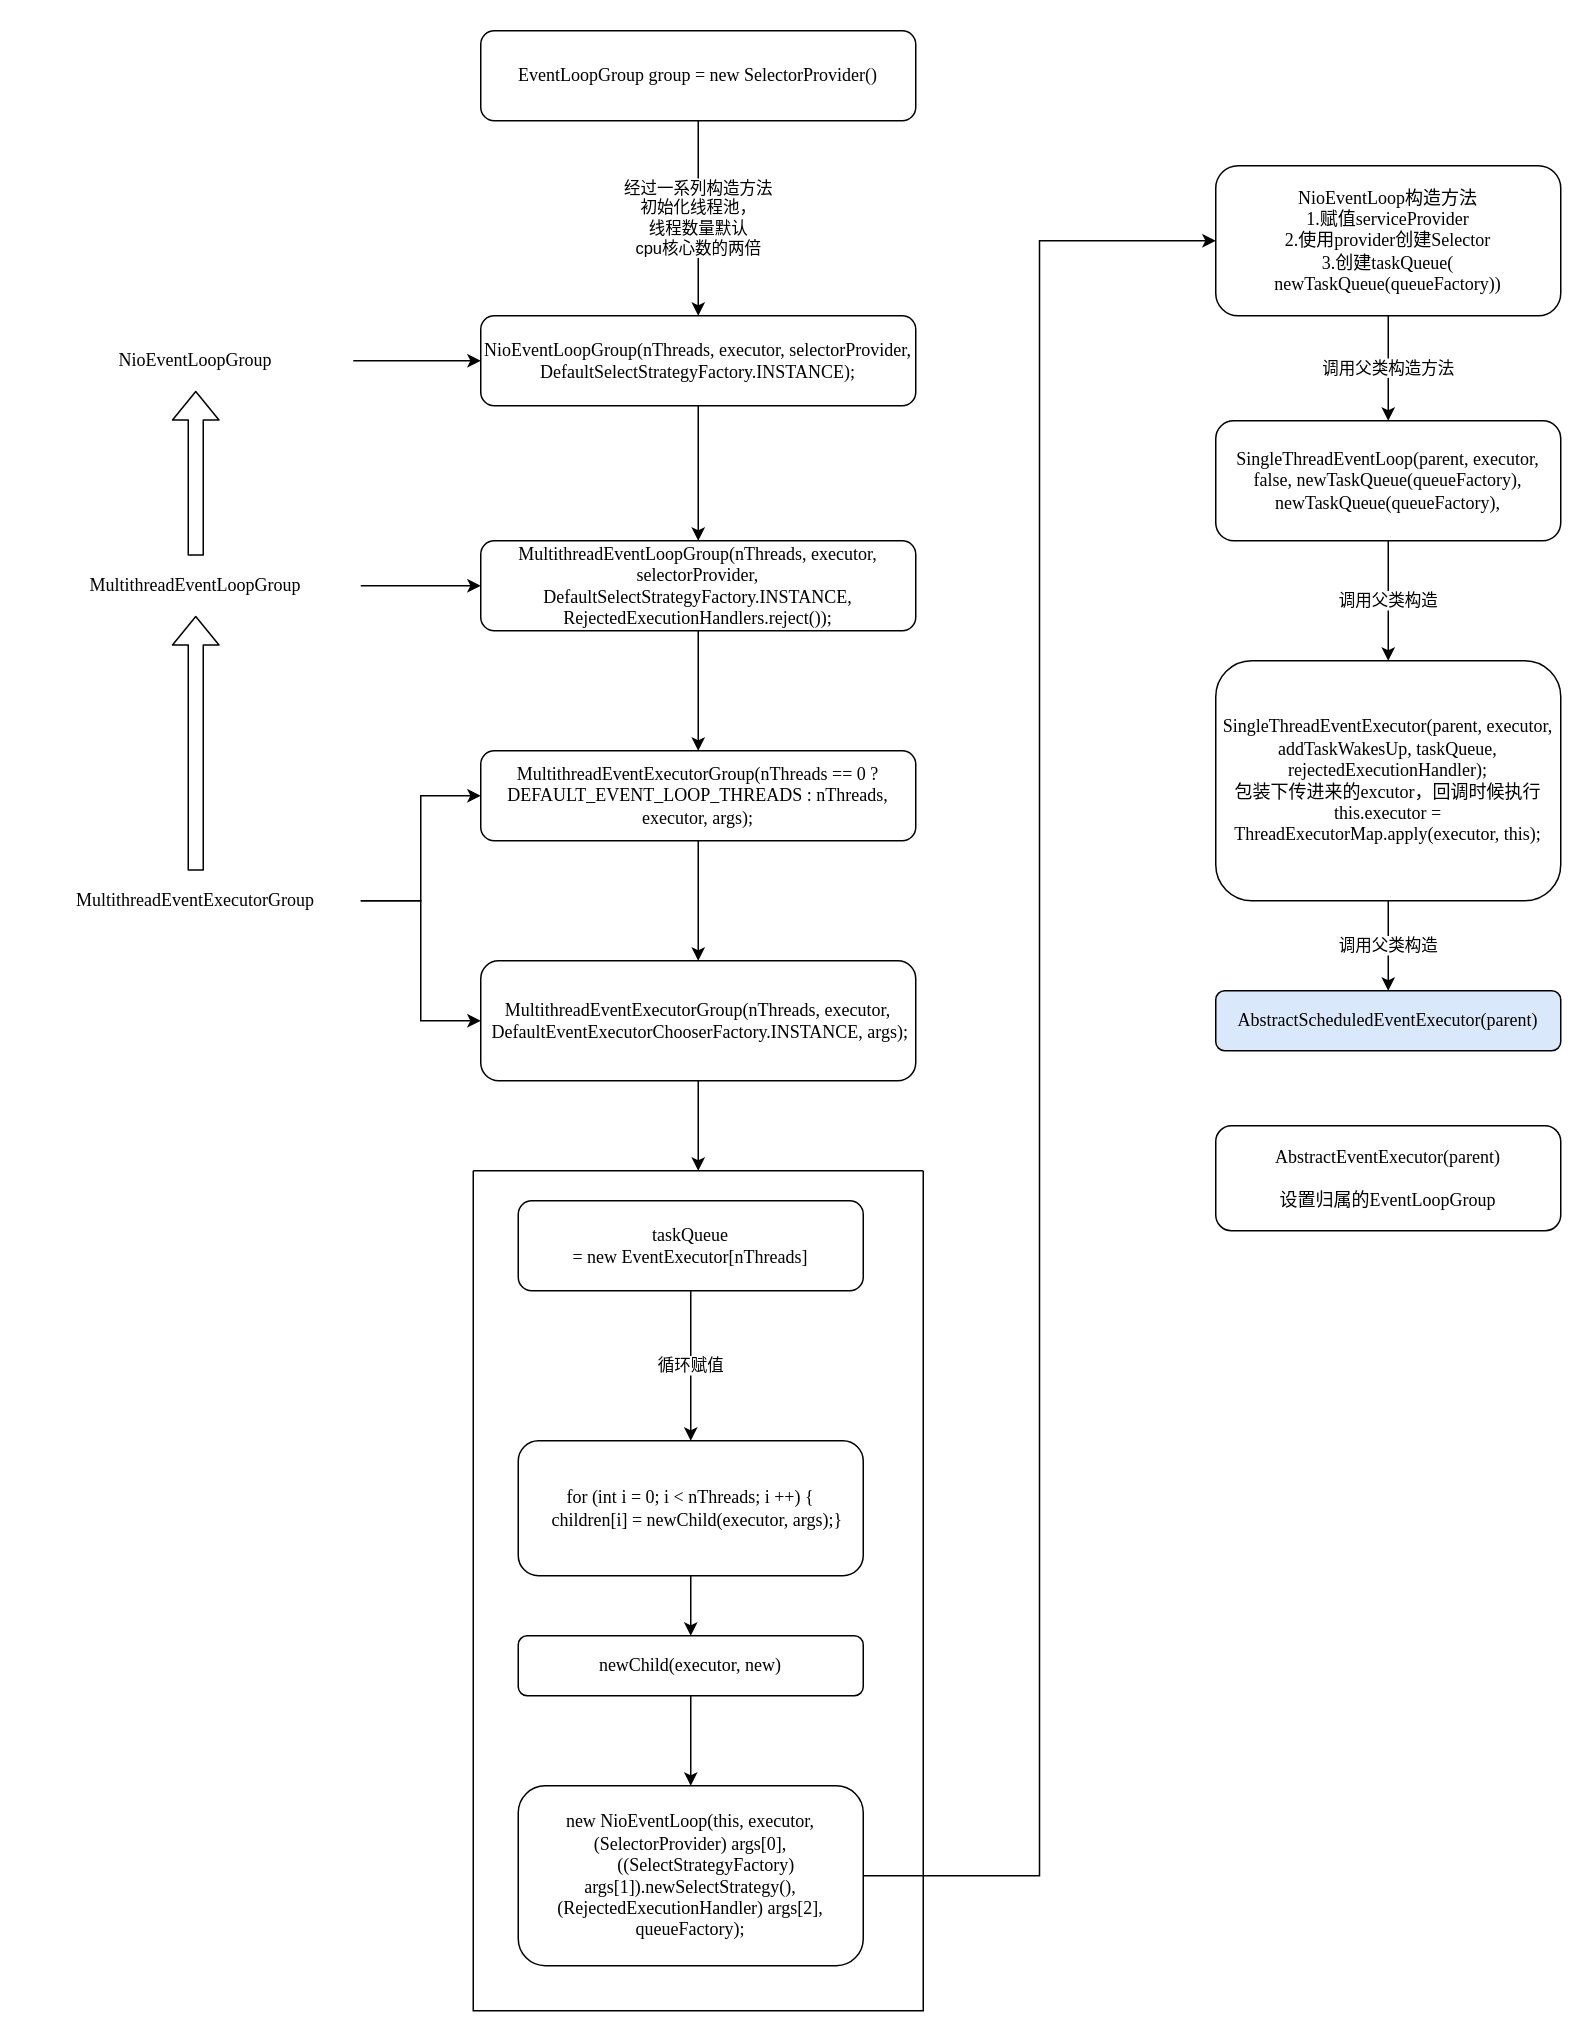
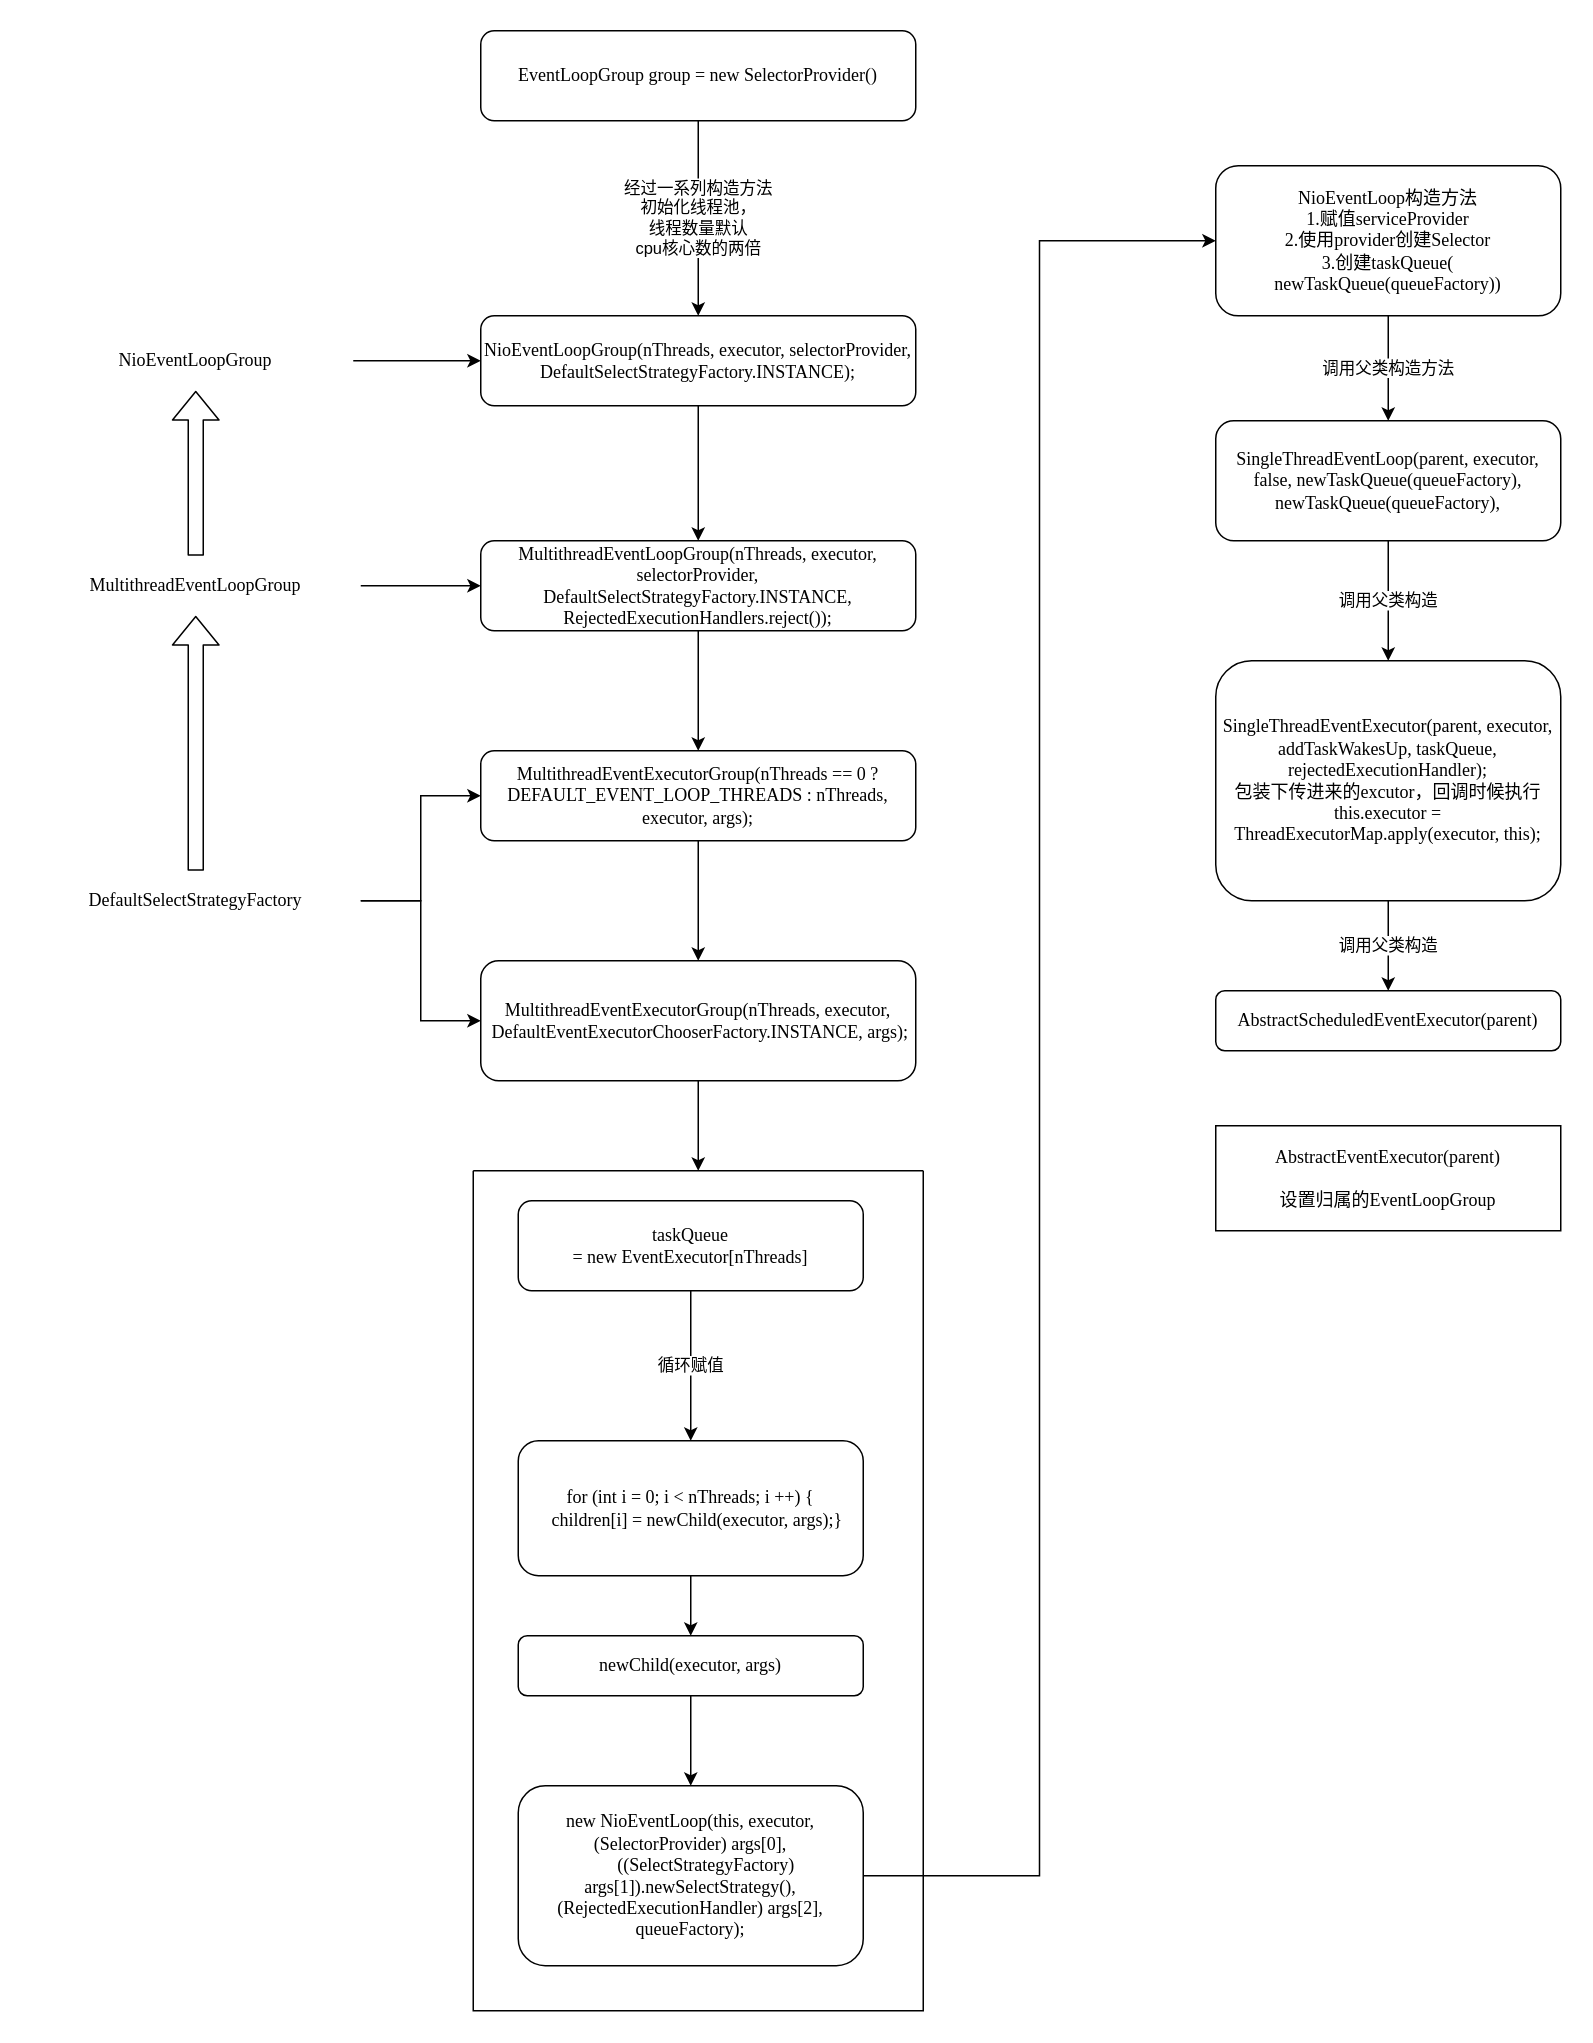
- <mxCell id="14" value="MultithreadEventExecutorGroup" style="text;html=1;strokeColor=none;fillColor=none;align=center;verticalAlign=middle;whiteSpace=wrap;rounded=0;labelBackgroundColor=none;fontFamily=Lucida Console;fontColor=#000000;" parent="1" vertex="1"><mxGeometry x="20" y="580" width="220" height="40" as="geometry" /></mxCell>
+ <mxCell id="14" value="DefaultSelectStrategyFactory" style="text;html=1;strokeColor=none;fillColor=none;align=center;verticalAlign=middle;whiteSpace=wrap;rounded=0;labelBackgroundColor=none;fontFamily=Lucida Console;fontColor=#000000;" parent="1" vertex="1"><mxGeometry x="20" y="580" width="220" height="40" as="geometry" /></mxCell>
- <mxCell id="36" value="AbstractScheduledEventExecutor(parent)" style="rounded=1;align=center;verticalAlign=middle;labelPosition=center;verticalLabelPosition=middle;labelBackgroundColor=none;html=1;whiteSpace=wrap;fontFamily=Lucida Console;fillColor=#dae8fc;" parent="1" vertex="1"><mxGeometry x="810" y="660" width="230" height="40" as="geometry" /></mxCell>
+ <mxCell id="36" value="AbstractScheduledEventExecutor(parent)" style="rounded=1;align=center;verticalAlign=middle;labelPosition=center;verticalLabelPosition=middle;labelBackgroundColor=none;html=1;whiteSpace=wrap;fontFamily=Lucida Console;" parent="1" vertex="1"><mxGeometry x="810" y="660" width="230" height="40" as="geometry" /></mxCell>
- <mxCell id="37" value="AbstractEventExecutor(parent)&lt;br&gt;&lt;br&gt;设置归属的EventLoopGroup" style="rounded=1;align=center;verticalAlign=middle;labelPosition=center;verticalLabelPosition=middle;labelBackgroundColor=none;html=1;whiteSpace=wrap;fontFamily=Lucida Console;" parent="1" vertex="1"><mxGeometry x="810" y="750" width="230" height="70" as="geometry" /></mxCell>
+ <mxCell id="37" value="AbstractEventExecutor(parent)&lt;br&gt;&lt;br&gt;设置归属的EventLoopGroup" style="align=center;verticalAlign=middle;labelPosition=center;verticalLabelPosition=middle;labelBackgroundColor=none;html=1;whiteSpace=wrap;fontFamily=Lucida Console;rounded=0;" parent="1" vertex="1"><mxGeometry x="810" y="750" width="230" height="70" as="geometry" /></mxCell>
- <mxCell id="26" value="newChild(executor, new)" style="rounded=1;align=center;verticalAlign=middle;labelPosition=center;verticalLabelPosition=middle;labelBackgroundColor=none;html=1;whiteSpace=wrap;fontFamily=Lucida Console;" parent="1" vertex="1"><mxGeometry x="345" y="1090" width="230" height="40" as="geometry" /></mxCell>
+ <mxCell id="26" value="newChild(executor, args)" style="rounded=1;align=center;verticalAlign=middle;labelPosition=center;verticalLabelPosition=middle;labelBackgroundColor=none;html=1;whiteSpace=wrap;fontFamily=Lucida Console;" parent="1" vertex="1"><mxGeometry x="345" y="1090" width="230" height="40" as="geometry" /></mxCell>
